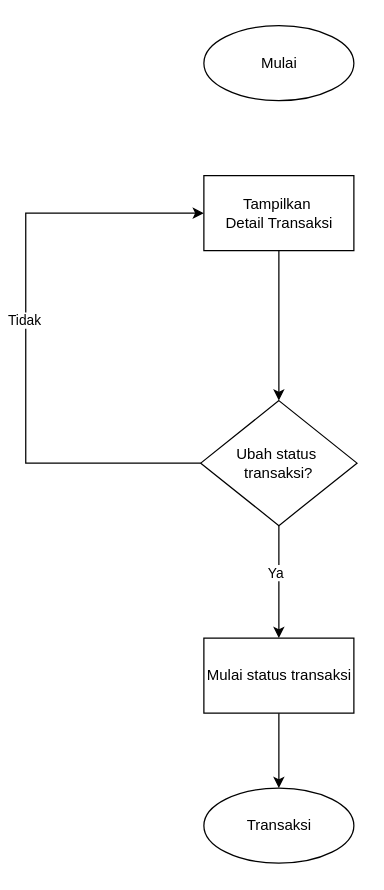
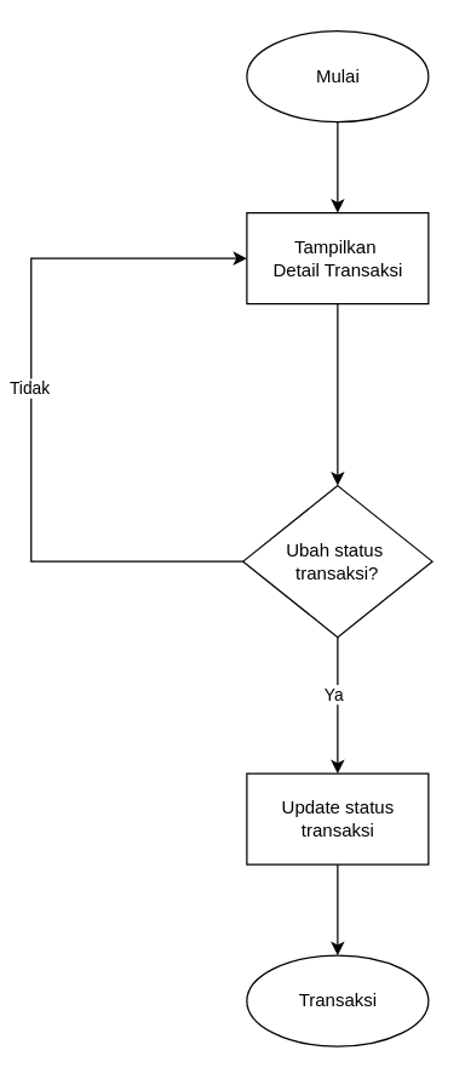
+ <mxCell id="2" style="edgeStyle=orthogonalEdgeStyle;rounded=0;orthogonalLoop=1;jettySize=auto;html=1;exitX=0.5;exitY=1;exitDx=0;exitDy=0;entryX=0.5;entryY=0;entryDx=0;entryDy=0;" edge="1" parent="1" source="3" target="13"><mxGeometry relative="1" as="geometry"><mxPoint x="222.5" y="120" as="targetPoint" /></mxGeometry></mxCell>
- <mxCell id="11" value="Mulai status transaksi" style="rounded=0;whiteSpace=wrap;html=1;" vertex="1" parent="1"><mxGeometry x="162.5" y="510" width="120" height="60" as="geometry" /></mxCell>
+ <mxCell id="11" value="Update status transaksi" style="rounded=0;whiteSpace=wrap;html=1;" vertex="1" parent="1"><mxGeometry x="162.5" y="510" width="120" height="60" as="geometry" /></mxCell>
